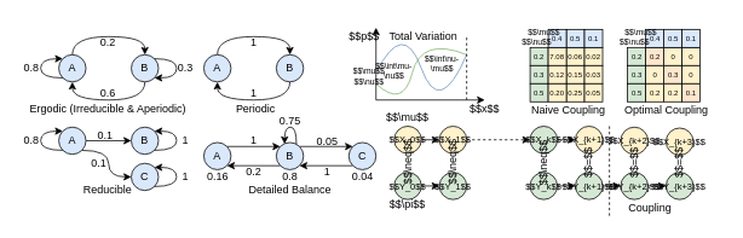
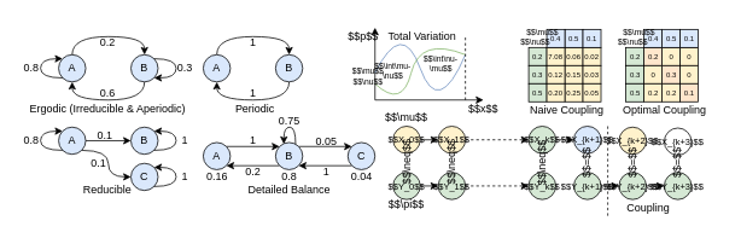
- <mxCell id="76" value="$$X_{k+1}$$" style="ellipse;whiteSpace=wrap;html=1;fillColor=#fff2cc;strokeColor=#000000;align=center;verticalAlign=middle;fontFamily=Helvetica;fontSize=10;" vertex="1" parent="1"><mxGeometry x="634" y="139" width="30" height="30" as="geometry" /></mxCell>
+ <mxCell id="76" value="$$X_{k+1}$$" style="ellipse;whiteSpace=wrap;html=1;fillColor=#dae8fc;strokeColor=#000000;align=center;verticalAlign=middle;fontFamily=Helvetica;fontSize=10;" vertex="1" parent="1"><mxGeometry x="634" y="139" width="30" height="30" as="geometry" /></mxCell>
- <mxCell id="87" value="$$X_{k+3}$$" style="ellipse;whiteSpace=wrap;html=1;fillColor=#fff2cc;strokeColor=#000000;align=center;verticalAlign=middle;fontFamily=Helvetica;fontSize=10;" vertex="1" parent="1"><mxGeometry x="734" y="141" width="30" height="30" as="geometry" /></mxCell>
+ <mxCell id="87" value="$$X_{k+3}$$" style="ellipse;whiteSpace=wrap;html=1;fillColor=#ffffff;strokeColor=#000000;align=center;verticalAlign=middle;fontFamily=Helvetica;fontSize=10;" vertex="1" parent="1"><mxGeometry x="734" y="141" width="30" height="30" as="geometry" /></mxCell>
+ <mxCell id="66" style="edgeStyle=orthogonalEdgeStyle;rounded=0;orthogonalLoop=1;jettySize=auto;html=1;exitX=1;exitY=0.5;exitDx=0;exitDy=0;entryX=0;entryY=0.5;entryDx=0;entryDy=0;dashed=1;" edge="1" parent="1" source="67" target="73"><mxGeometry relative="1" as="geometry" /></mxCell>
- <mxCell id="72" style="edgeStyle=orthogonalEdgeStyle;rounded=0;orthogonalLoop=1;jettySize=auto;html=1;exitX=1;exitY=0.5;exitDx=0;exitDy=0;entryX=0;entryY=0.5;entryDx=0;entryDy=0;" edge="1" parent="1" source="73" target="78"><mxGeometry relative="1" as="geometry" /></mxCell>
